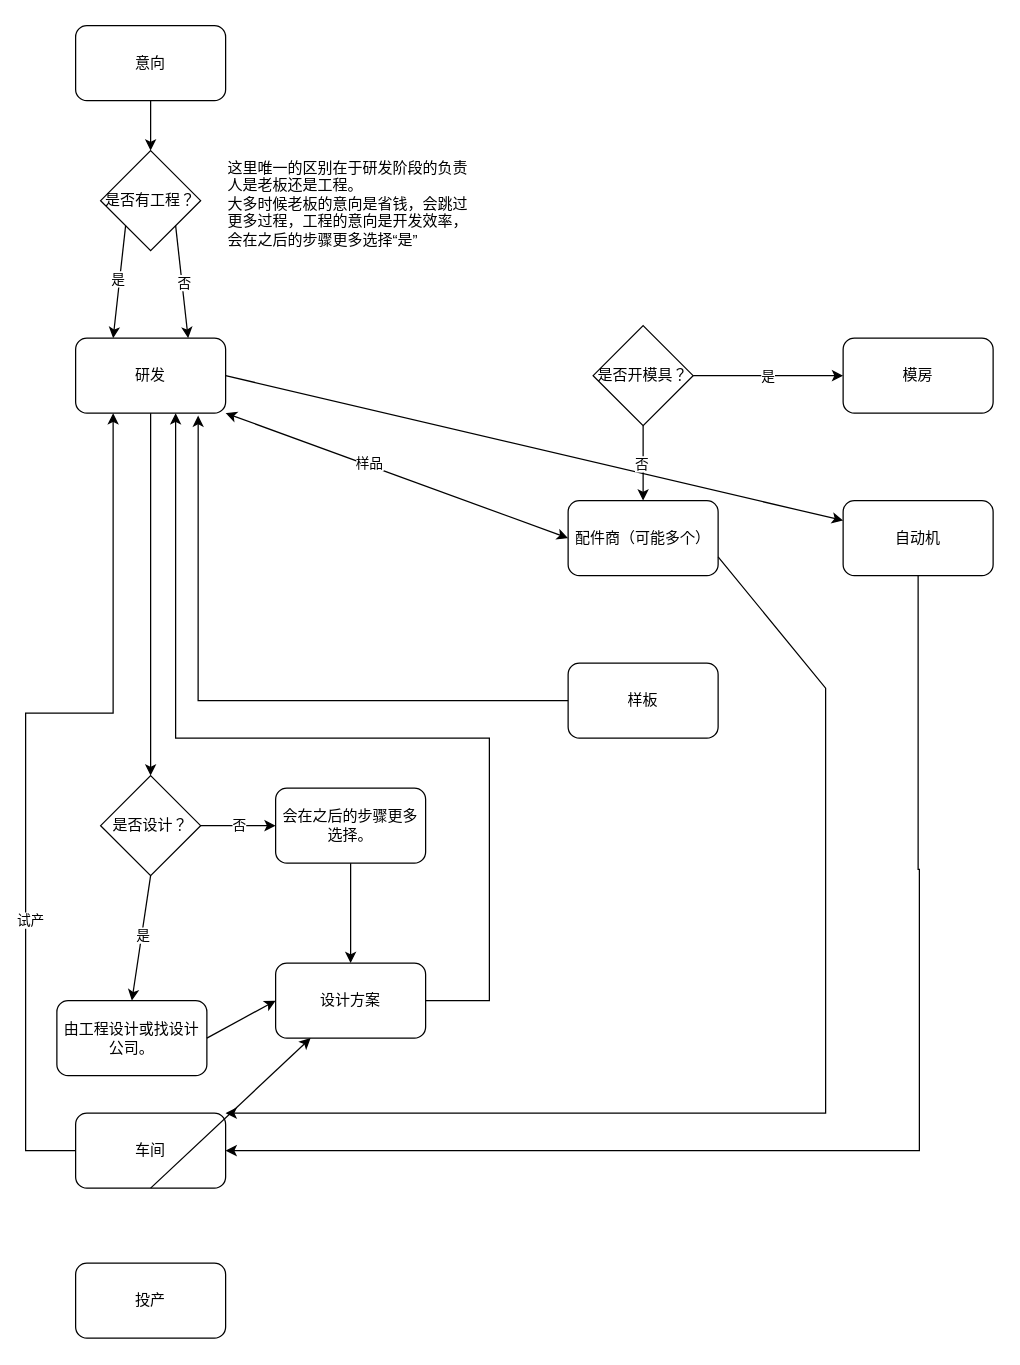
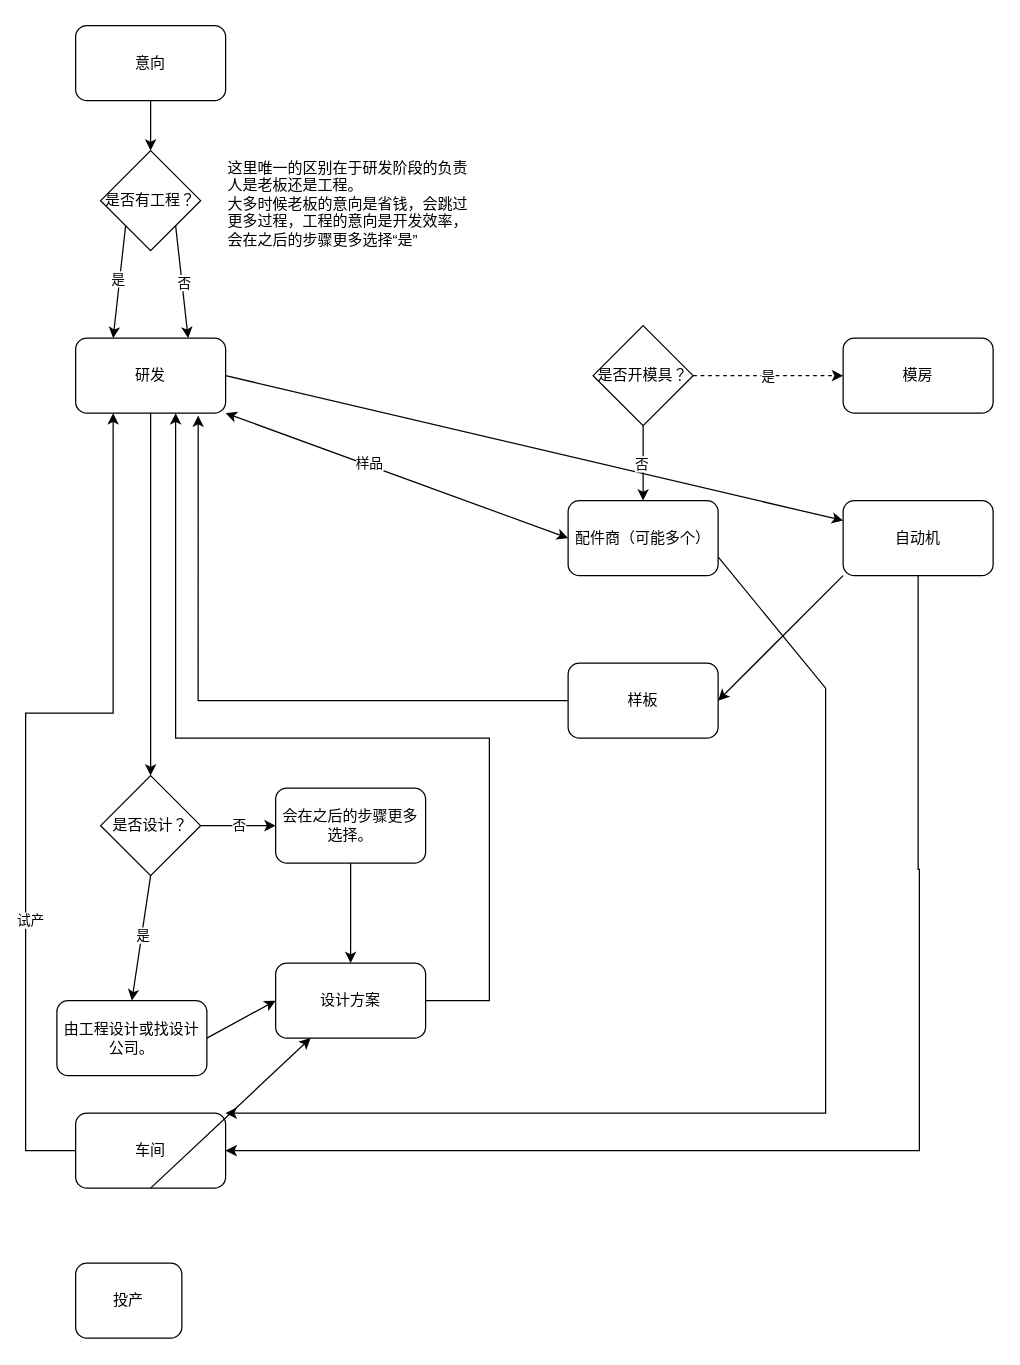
- <mxCell id="26" value="" style="endArrow=classic;html=1;rounded=0;exitX=1;exitY=0.5;exitDx=0;exitDy=0;entryX=0;entryY=0.5;entryDx=0;entryDy=0;" edge="1" parent="1" source="4" target="3"><mxGeometry width="50" height="50" relative="1" as="geometry"><mxPoint x="654" y="340" as="sourcePoint" /><mxPoint x="654" y="300" as="targetPoint" /></mxGeometry></mxCell>
+ <mxCell id="26" value="" style="endArrow=classic;html=1;rounded=0;exitX=1;exitY=0.5;exitDx=0;exitDy=0;entryX=0;entryY=0.5;entryDx=0;entryDy=0;dashed=1;" edge="1" parent="1" source="4" target="3"><mxGeometry width="50" height="50" relative="1" as="geometry"><mxPoint x="654" y="340" as="sourcePoint" /><mxPoint x="654" y="300" as="targetPoint" /></mxGeometry></mxCell>
+ <mxCell id="37" value="" style="endArrow=classic;html=1;rounded=0;entryX=1;entryY=0.5;entryDx=0;entryDy=0;exitX=0;exitY=1;exitDx=0;exitDy=0;" edge="1" parent="1" source="35" target="36"><mxGeometry width="50" height="50" relative="1" as="geometry"><mxPoint x="740" y="610" as="sourcePoint" /><mxPoint x="790" y="560" as="targetPoint" /></mxGeometry></mxCell>
- <mxCell id="2" value="投产" style="rounded=1;whiteSpace=wrap;html=1;" vertex="1" parent="1"><mxGeometry x="60" y="1010" width="120" height="60" as="geometry" /></mxCell>
+ <mxCell id="2" value="投产" style="rounded=1;whiteSpace=wrap;html=1;" vertex="1" parent="1"><mxGeometry x="60" y="1010" width="85" height="60" as="geometry" /></mxCell>
